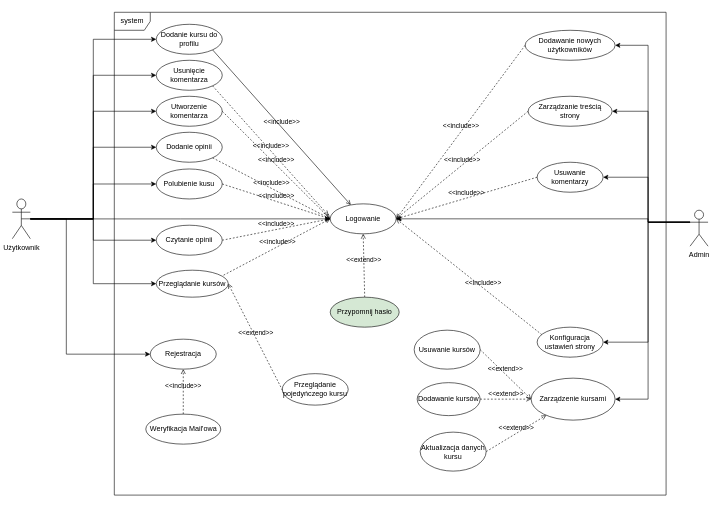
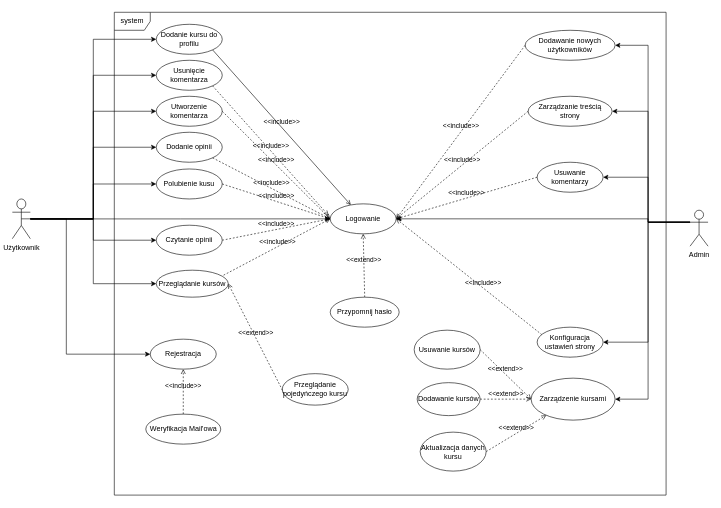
- <mxCell id="35" value="Przypomnij hasło" style="ellipse;whiteSpace=wrap;html=1;fillColor=#d5e8d4;" parent="1" vertex="1"><mxGeometry x="550" y="495" width="115" height="50" as="geometry" /></mxCell>
+ <mxCell id="35" value="Przypomnij hasło" style="ellipse;whiteSpace=wrap;html=1;" parent="1" vertex="1"><mxGeometry x="550" y="495" width="115" height="50" as="geometry" /></mxCell>
